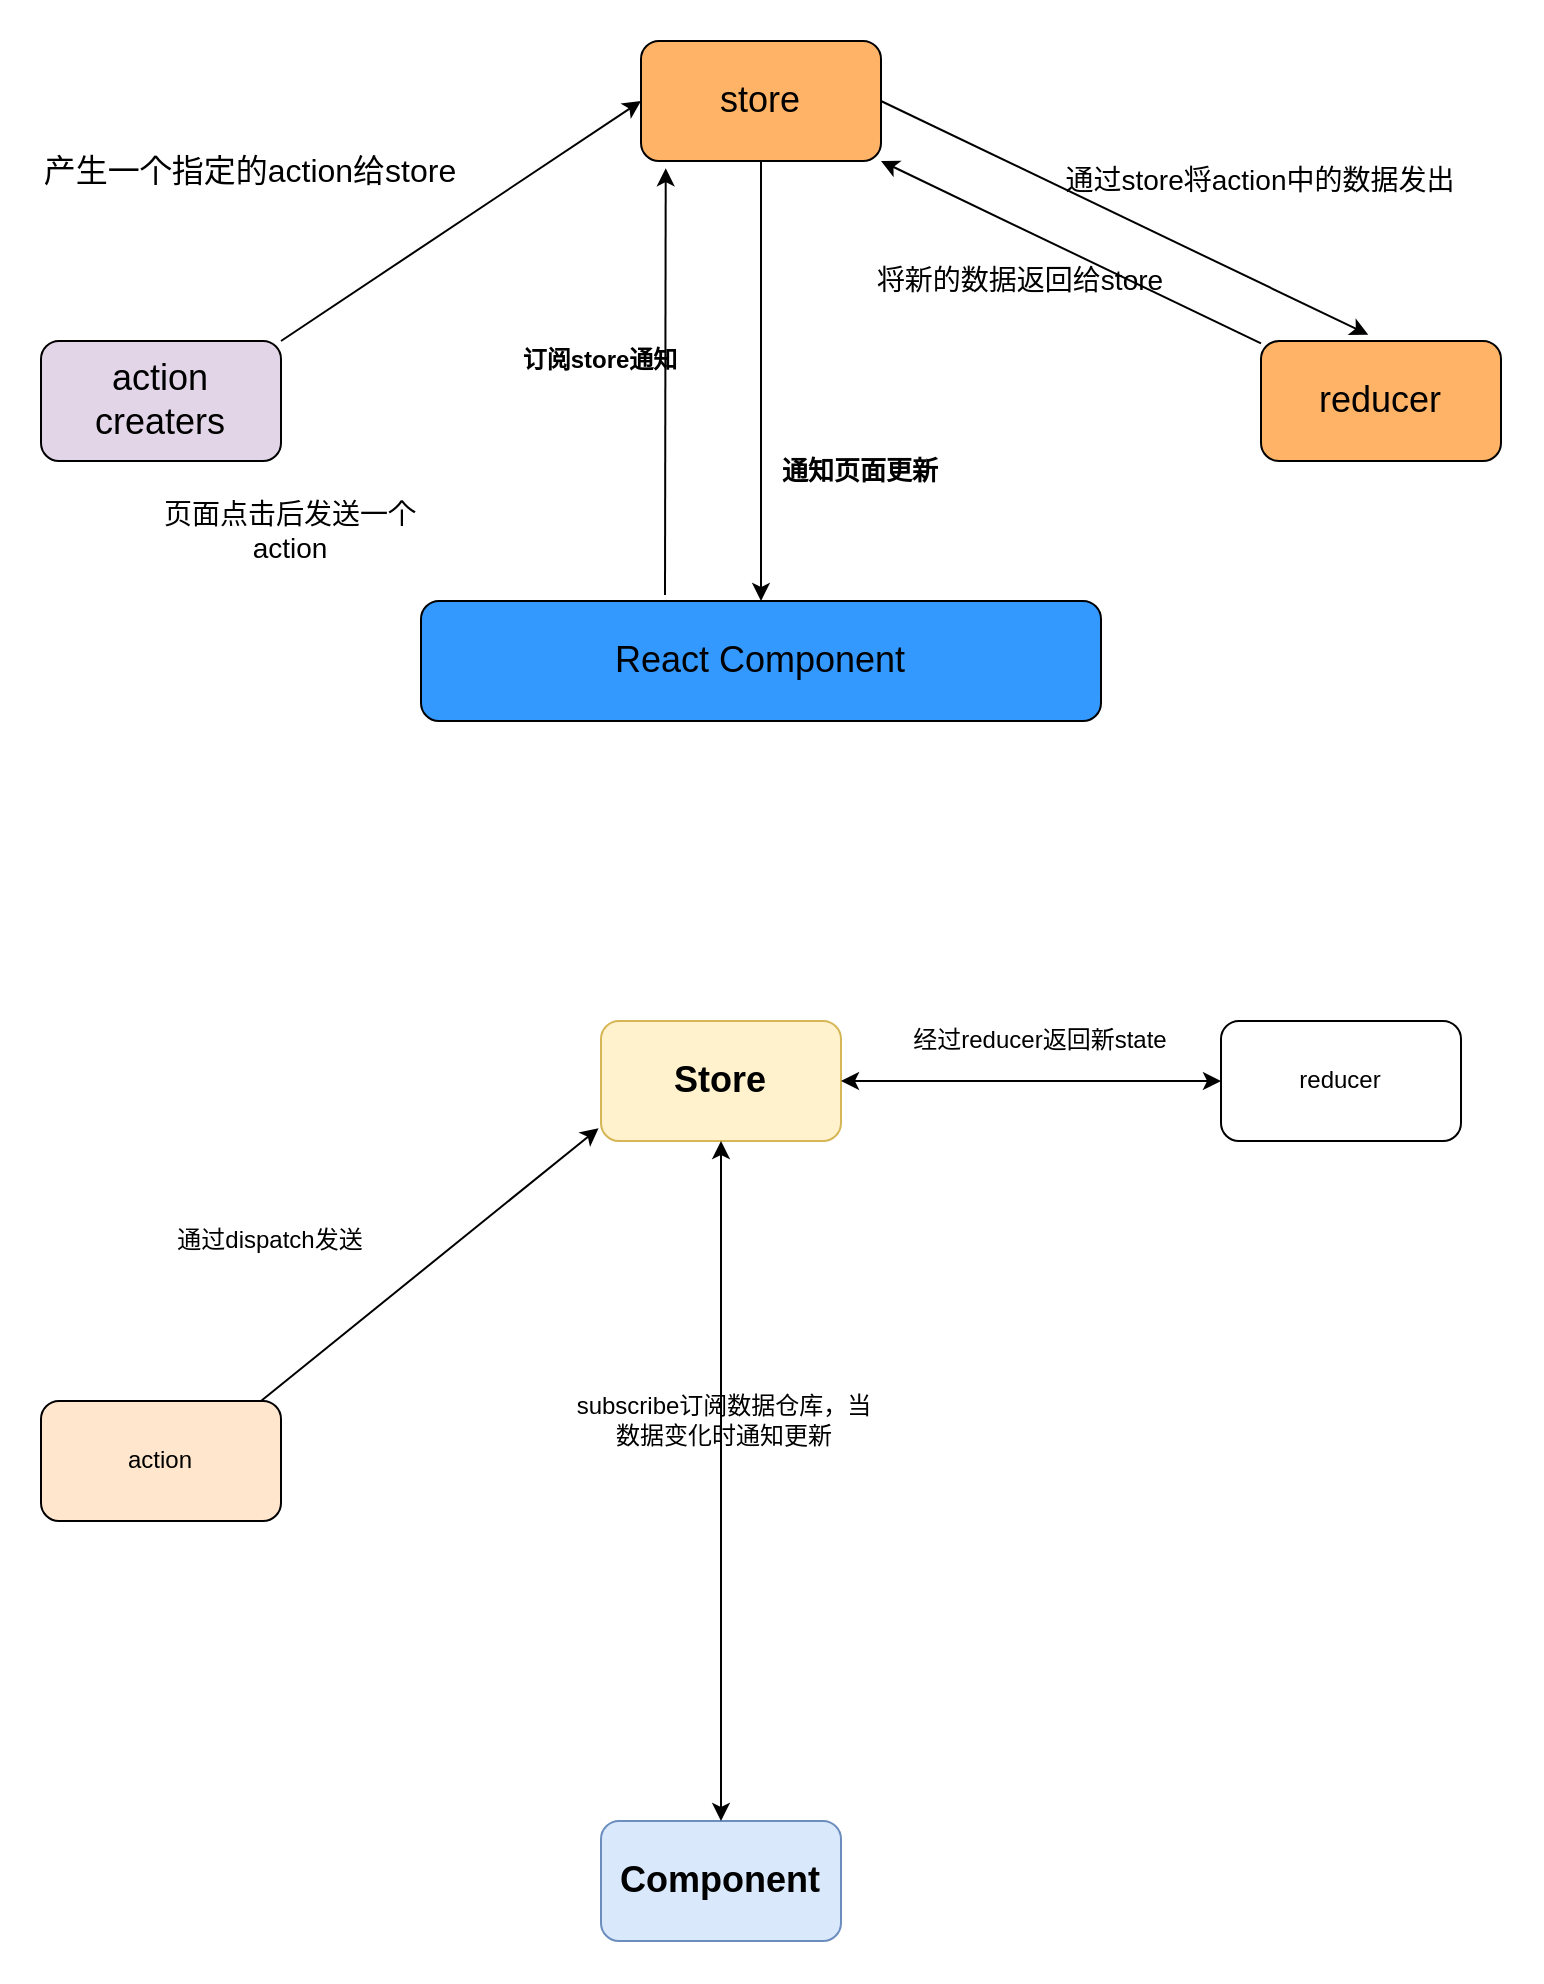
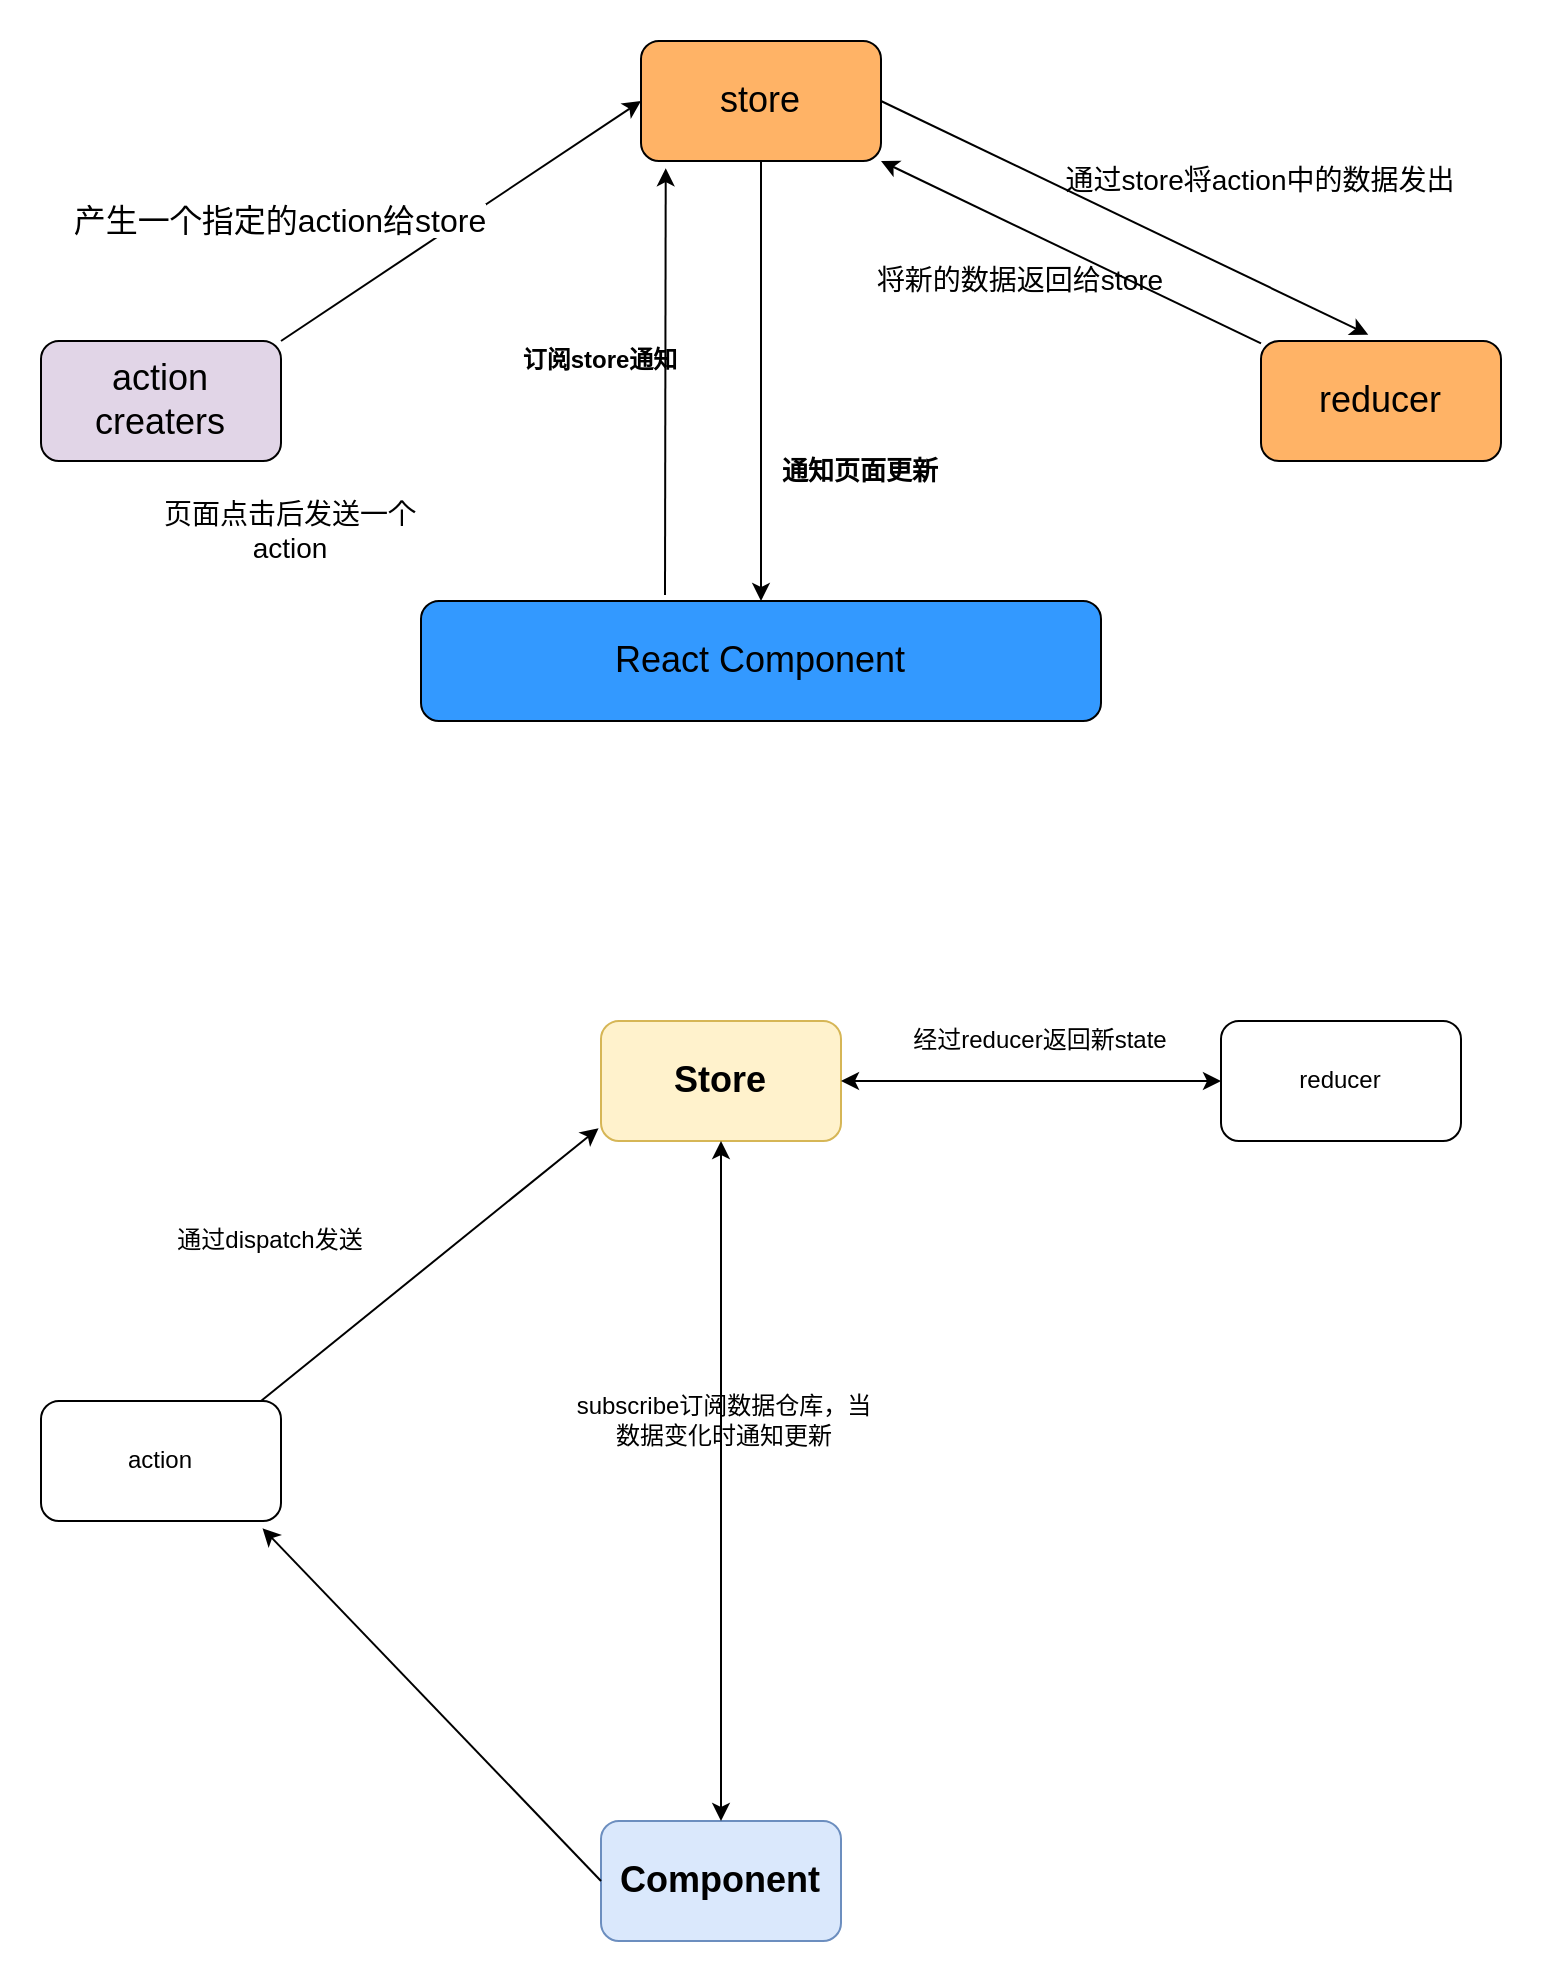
- <mxCell id="8" value="&lt;span style=&quot;font-size: 16px ; background-color: rgb(255 , 255 , 255)&quot;&gt;产生一个指定的action给store&lt;/span&gt;" style="text;html=1;strokeColor=none;fillColor=none;align=center;verticalAlign=middle;whiteSpace=wrap;rounded=0;" vertex="1" parent="1"><mxGeometry x="15" y="75" width="220" height="20" as="geometry" /></mxCell>
+ <mxCell id="8" value="&lt;span style=&quot;font-size: 16px ; background-color: rgb(255 , 255 , 255)&quot;&gt;产生一个指定的action给store&lt;/span&gt;" style="text;html=1;strokeColor=none;fillColor=none;align=center;verticalAlign=middle;whiteSpace=wrap;rounded=0;" vertex="1" parent="1"><mxGeometry x="30" y="100" width="220" height="20" as="geometry" /></mxCell>
- <mxCell id="20" value="action" style="rounded=1;whiteSpace=wrap;html=1;strokeWidth=1;fillColor=#ffe6cc;" vertex="1" parent="1"><mxGeometry x="20" y="700" width="120" height="60" as="geometry" /></mxCell>
+ <mxCell id="20" value="action" style="rounded=1;whiteSpace=wrap;html=1;strokeWidth=1;" vertex="1" parent="1"><mxGeometry x="20" y="700" width="120" height="60" as="geometry" /></mxCell>
+ <mxCell id="19" value="" style="endArrow=classic;html=1;exitX=0;exitY=0.5;exitDx=0;exitDy=0;entryX=0.923;entryY=1.06;entryDx=0;entryDy=0;entryPerimeter=0;" edge="1" parent="1" source="18" target="20"><mxGeometry width="50" height="50" relative="1" as="geometry"><mxPoint x="350" y="790" as="sourcePoint" /><mxPoint x="80" y="940" as="targetPoint" /></mxGeometry></mxCell>
